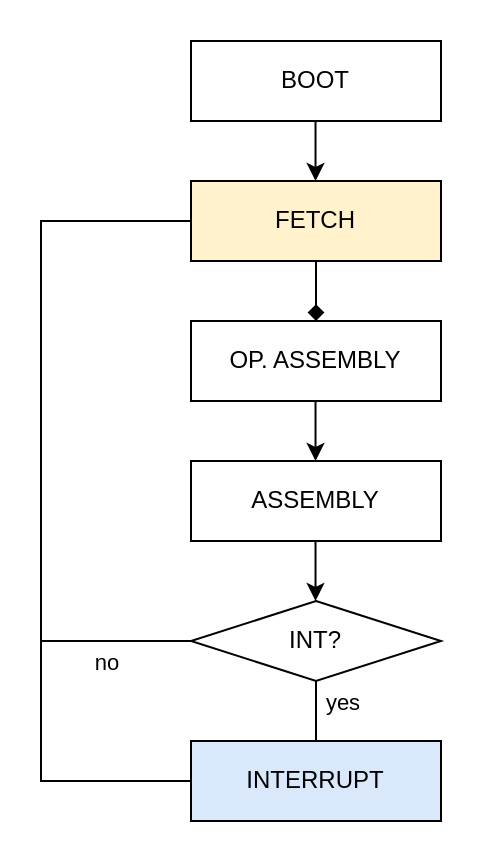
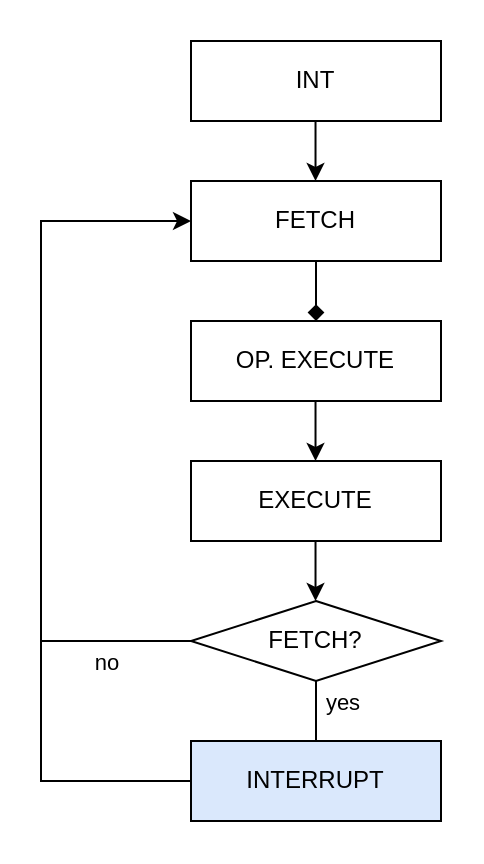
- <mxCell id="2" value="BOOT" style="rounded=0;whiteSpace=wrap;html=1;" vertex="1" parent="1"><mxGeometry x="95" y="20" width="125" height="40" as="geometry" /></mxCell>
+ <mxCell id="2" value="INT" style="rounded=0;whiteSpace=wrap;html=1;" vertex="1" parent="1"><mxGeometry x="95" y="20" width="125" height="40" as="geometry" /></mxCell>
- <mxCell id="12" value="" style="endArrow=none;html=1;rounded=0;exitX=0;exitY=0.5;exitDx=0;exitDy=0;entryX=0;entryY=0.5;entryDx=0;entryDy=0;" edge="1" parent="1" source="9" target="3"><mxGeometry width="50" height="50" relative="1" as="geometry"><mxPoint x="210" y="360" as="sourcePoint" /><mxPoint x="20" y="110" as="targetPoint" /><Array as="points"><mxPoint x="20" y="390" /><mxPoint x="20" y="110" /></Array></mxGeometry></mxCell>
+ <mxCell id="12" value="" style="endArrow=classic;html=1;rounded=0;exitX=0;exitY=0.5;exitDx=0;exitDy=0;entryX=0;entryY=0.5;entryDx=0;entryDy=0;" edge="1" parent="1" source="9" target="3"><mxGeometry width="50" height="50" relative="1" as="geometry"><mxPoint x="210" y="360" as="sourcePoint" /><mxPoint x="20" y="110" as="targetPoint" /><Array as="points"><mxPoint x="20" y="390" /><mxPoint x="20" y="110" /></Array></mxGeometry></mxCell>
- <mxCell id="3" value="FETCH" style="rounded=0;whiteSpace=wrap;html=1;fillColor=#fff2cc;" vertex="1" parent="1"><mxGeometry x="95" y="90" width="125" height="40" as="geometry" /></mxCell>
+ <mxCell id="3" value="FETCH" style="rounded=0;whiteSpace=wrap;html=1;" vertex="1" parent="1"><mxGeometry x="95" y="90" width="125" height="40" as="geometry" /></mxCell>
- <mxCell id="4" value="OP. ASSEMBLY" style="rounded=0;whiteSpace=wrap;html=1;" vertex="1" parent="1"><mxGeometry x="95" y="160" width="125" height="40" as="geometry" /></mxCell>
+ <mxCell id="4" value="OP. EXECUTE" style="rounded=0;whiteSpace=wrap;html=1;" vertex="1" parent="1"><mxGeometry x="95" y="160" width="125" height="40" as="geometry" /></mxCell>
- <mxCell id="5" value="ASSEMBLY" style="rounded=0;whiteSpace=wrap;html=1;" vertex="1" parent="1"><mxGeometry x="95" y="230" width="125" height="40" as="geometry" /></mxCell>
+ <mxCell id="5" value="EXECUTE" style="rounded=0;whiteSpace=wrap;html=1;" vertex="1" parent="1"><mxGeometry x="95" y="230" width="125" height="40" as="geometry" /></mxCell>
- <mxCell id="8" value="INT?" style="rhombus;whiteSpace=wrap;html=1;" vertex="1" parent="1"><mxGeometry x="95" y="300" width="125" height="40" as="geometry" /></mxCell>
+ <mxCell id="8" value="FETCH?" style="rhombus;whiteSpace=wrap;html=1;" vertex="1" parent="1"><mxGeometry x="95" y="300" width="125" height="40" as="geometry" /></mxCell>
